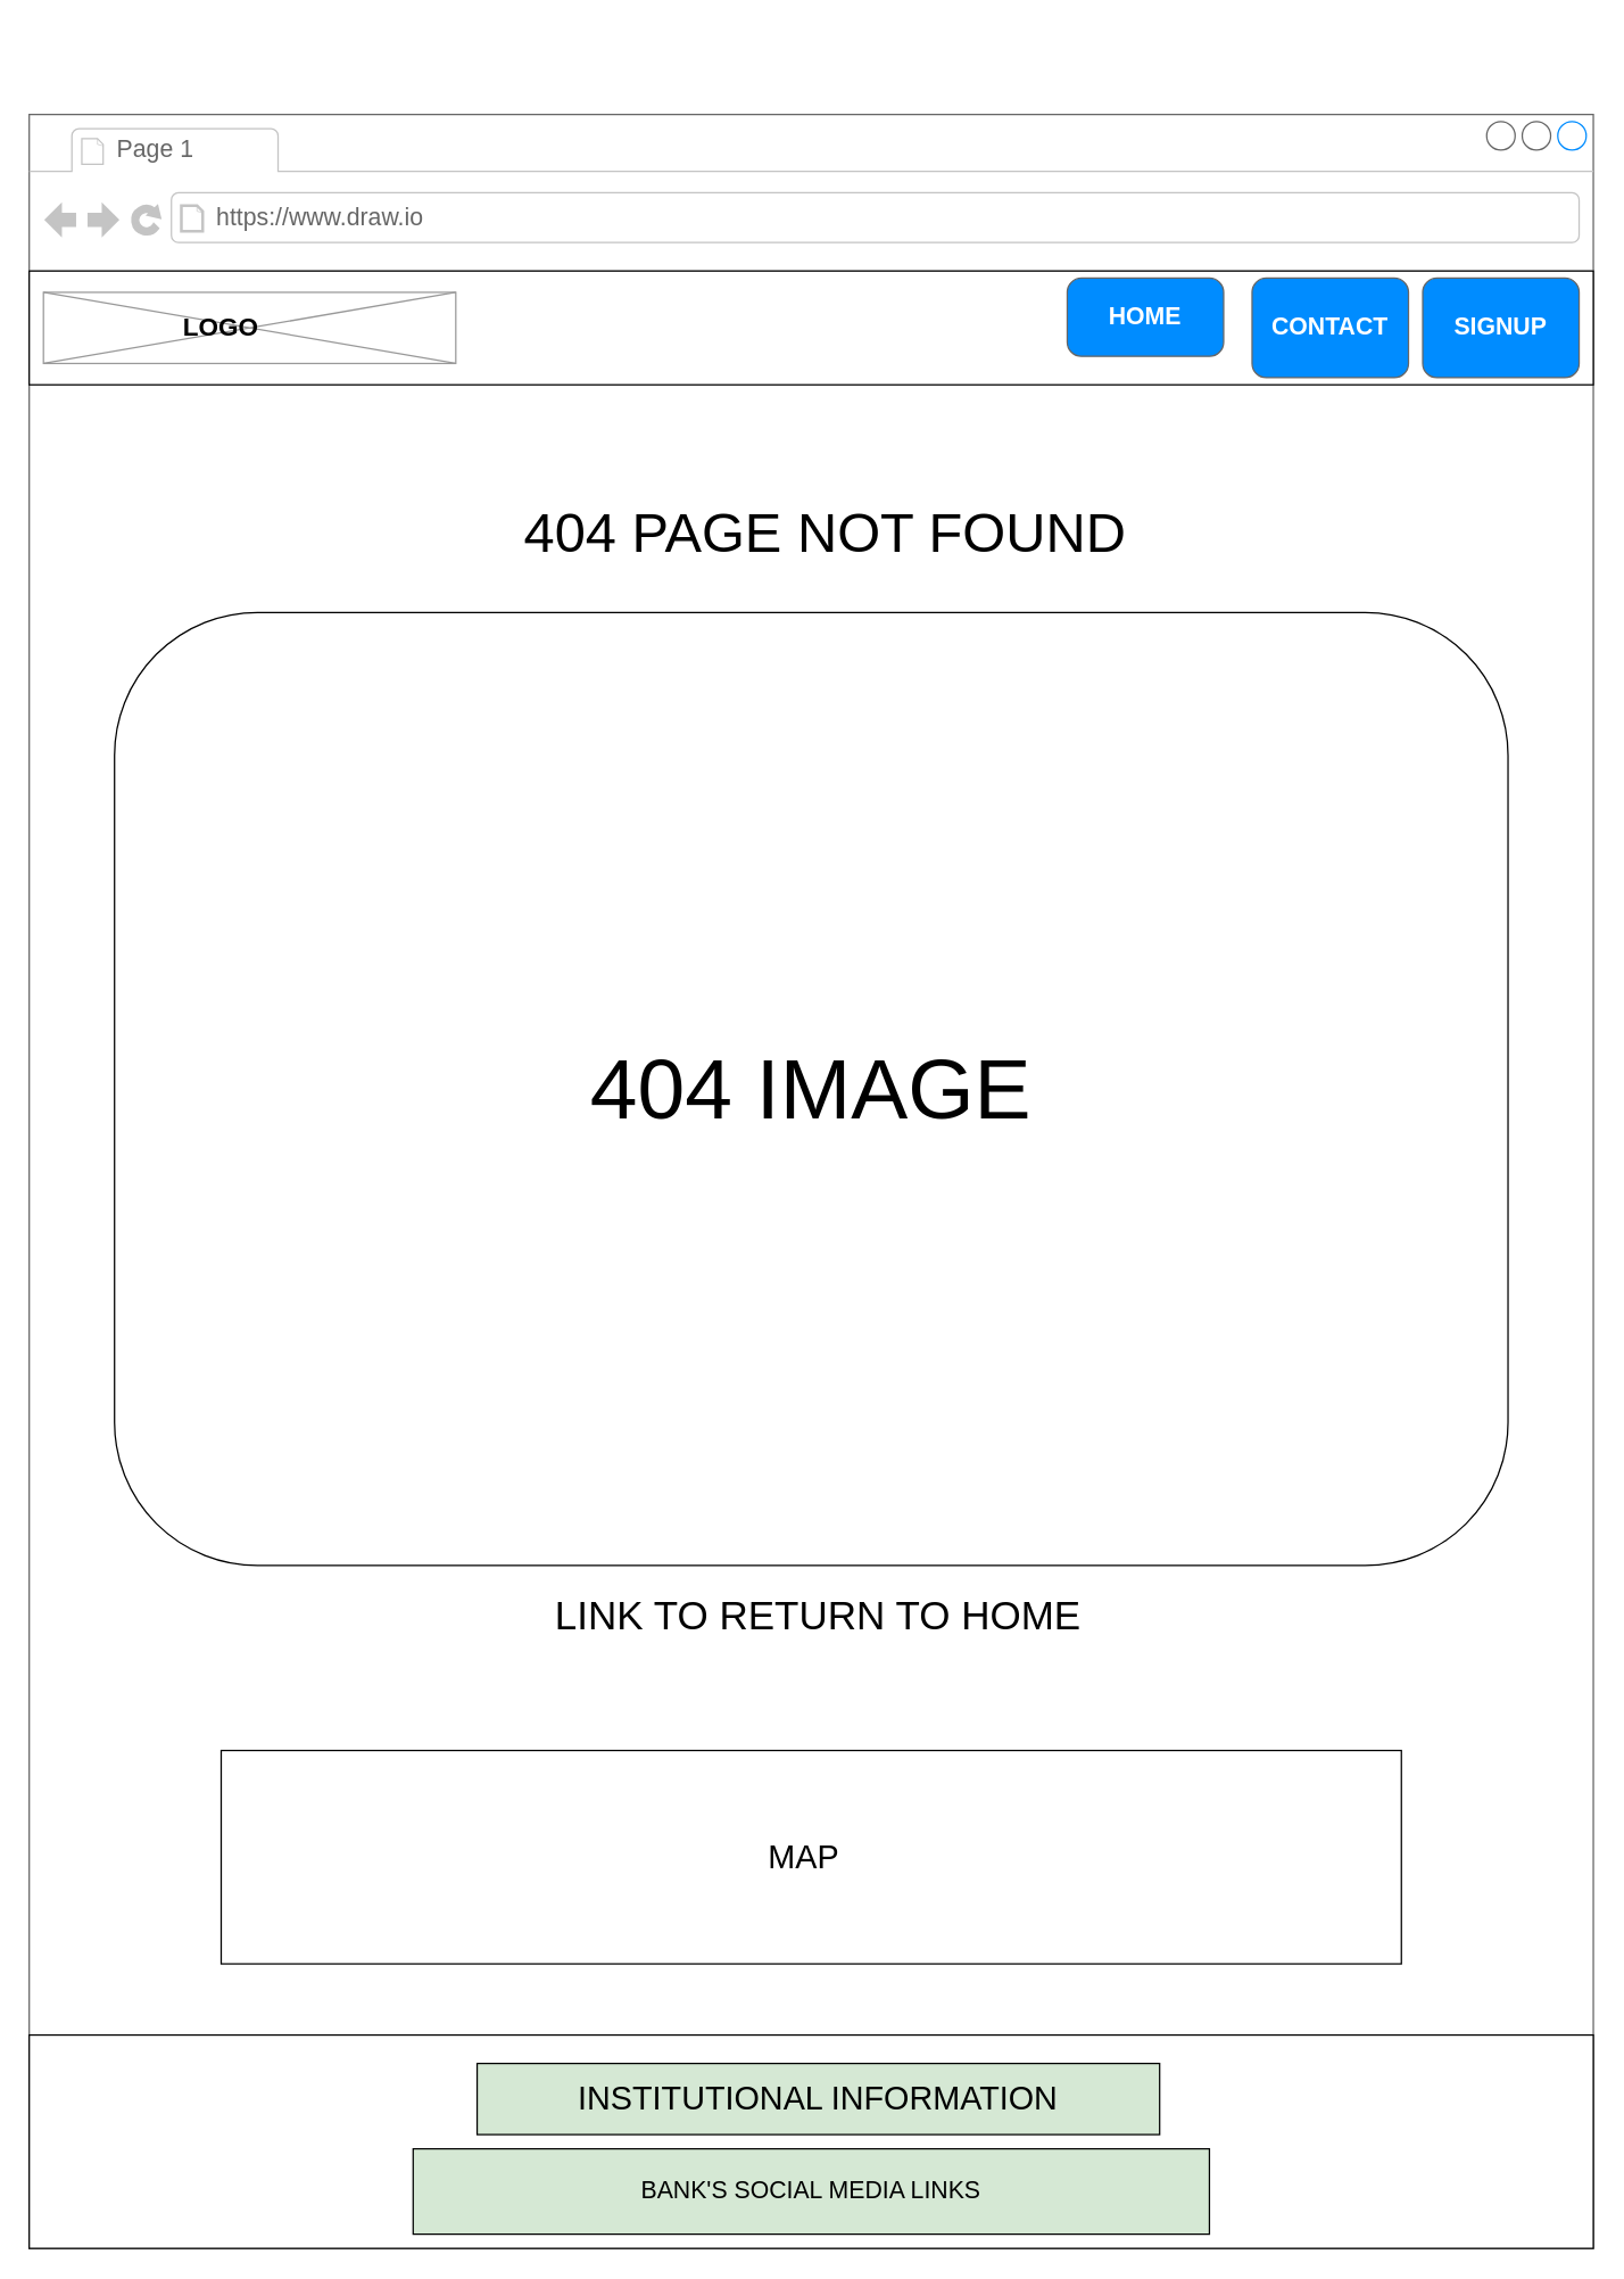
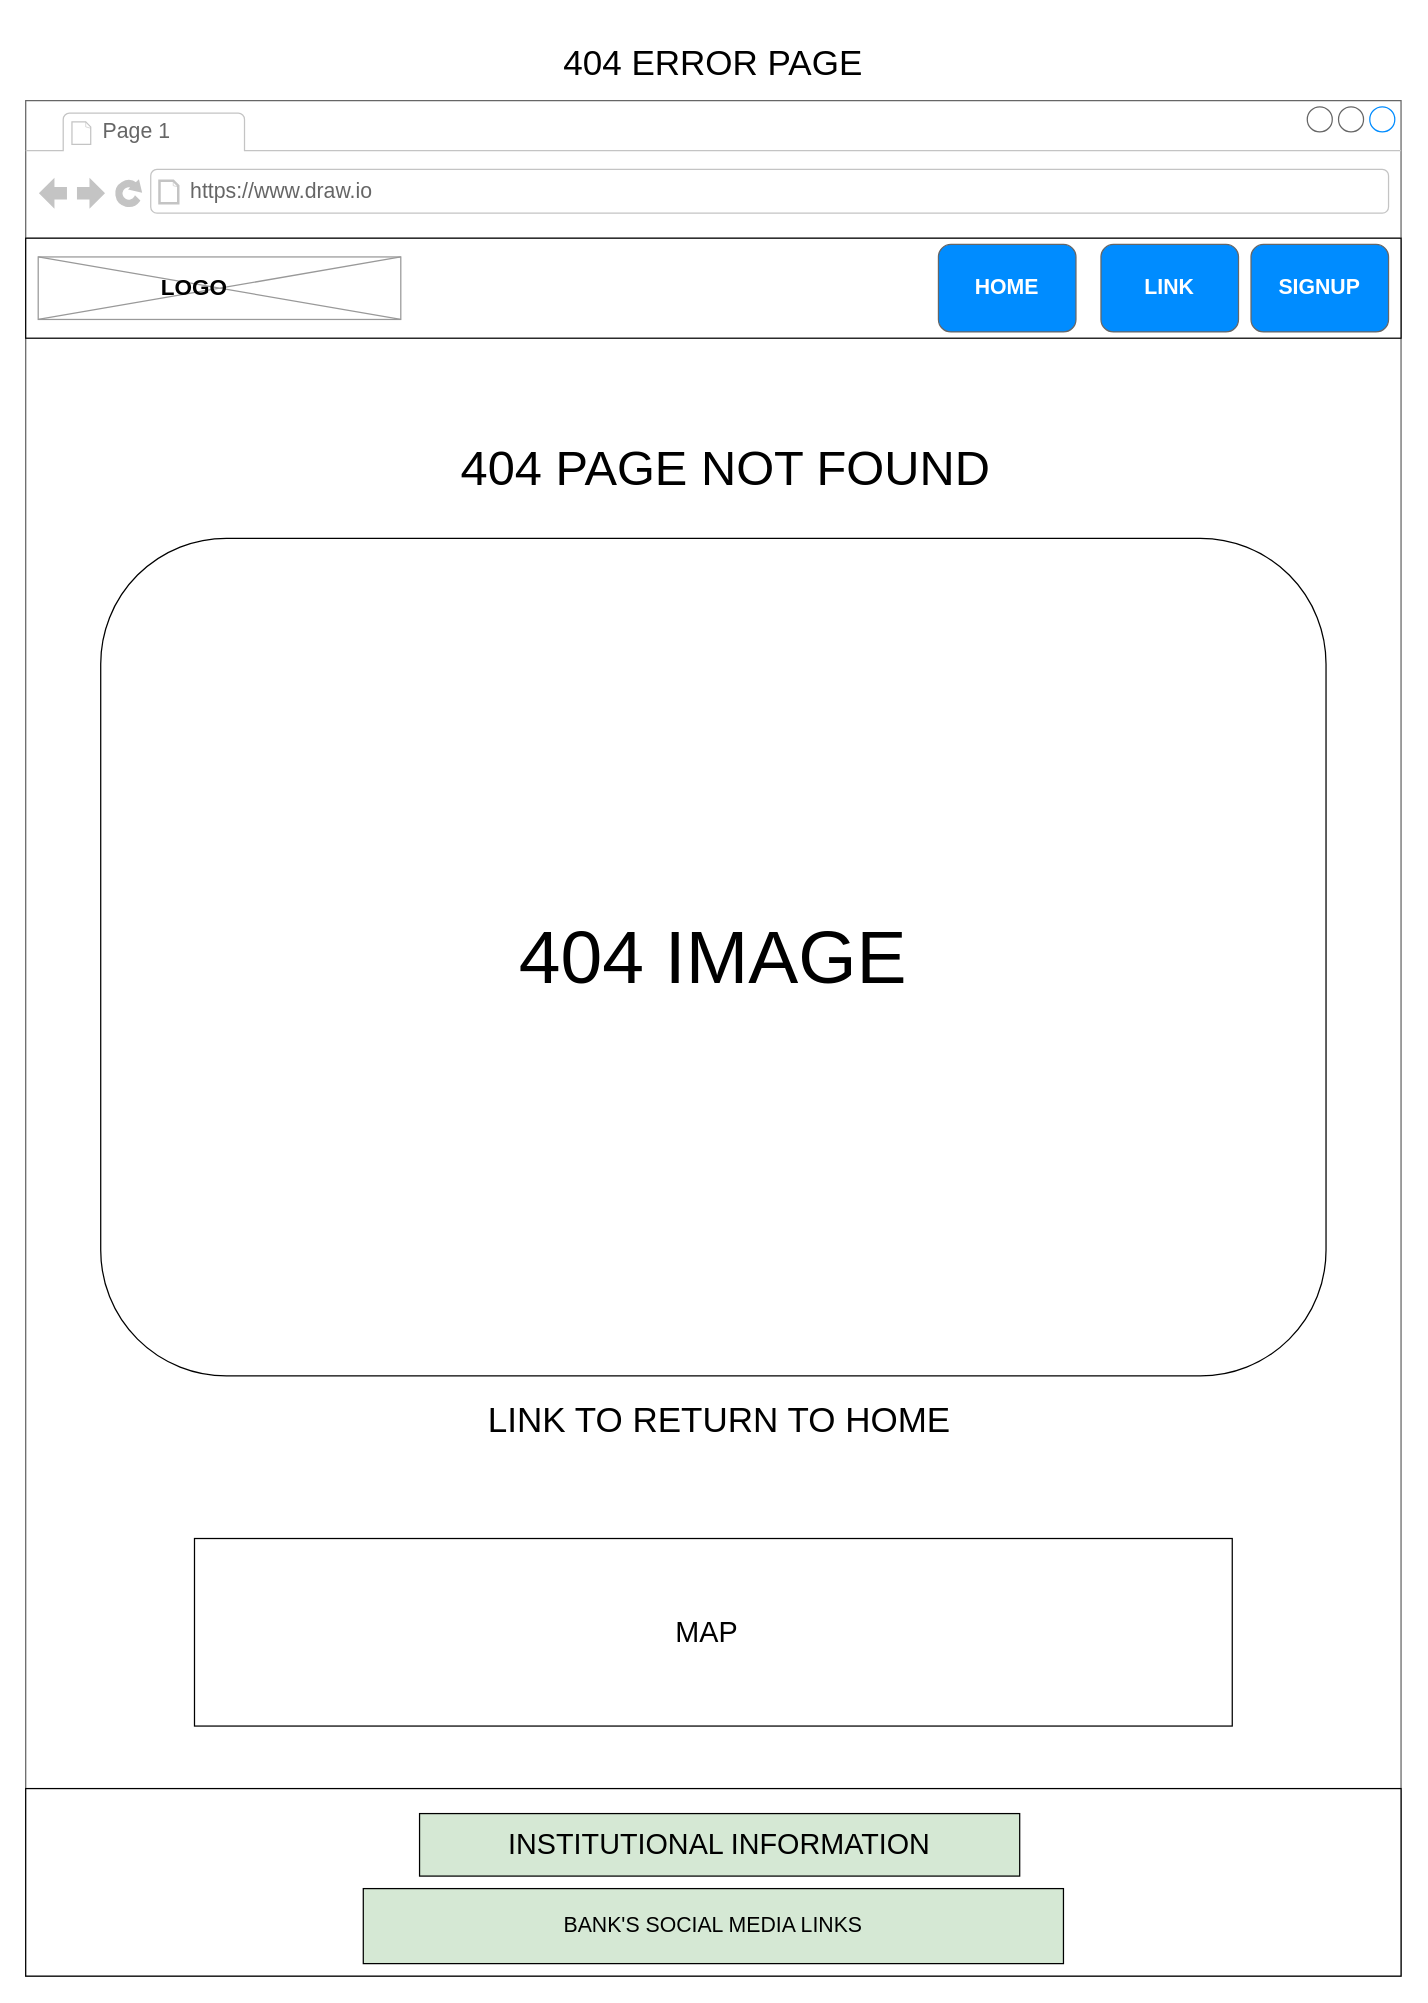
+ <mxCell id="20" value="&lt;font style=&quot;font-size: 28px;&quot;&gt;404 ERROR PAGE&lt;/font&gt;" style="text;html=1;strokeColor=none;fillColor=none;align=center;verticalAlign=middle;whiteSpace=wrap;rounded=0;" parent="1" vertex="1"><mxGeometry x="20" y="20" width="1100" height="60" as="geometry" /></mxCell>
- <mxCell id="7" value="HOME" style="strokeWidth=1;shadow=0;dashed=0;align=center;html=1;shape=mxgraph.mockup.buttons.button;strokeColor=#666666;fontColor=#ffffff;mainText=;buttonStyle=round;fontSize=17;fontStyle=1;fillColor=#008cff;whiteSpace=wrap;" parent="2" vertex="1"><mxGeometry x="730" y="115" width="110" height="55" as="geometry" /></mxCell>
+ <mxCell id="7" value="HOME" style="strokeWidth=1;shadow=0;dashed=0;align=center;html=1;shape=mxgraph.mockup.buttons.button;strokeColor=#666666;fontColor=#ffffff;mainText=;buttonStyle=round;fontSize=17;fontStyle=1;fillColor=#008cff;whiteSpace=wrap;" parent="2" vertex="1"><mxGeometry x="730" y="115" width="110" height="70" as="geometry" /></mxCell>
- <mxCell id="8" value="CONTACT" style="strokeWidth=1;shadow=0;dashed=0;align=center;html=1;shape=mxgraph.mockup.buttons.button;strokeColor=#666666;fontColor=#ffffff;mainText=;buttonStyle=round;fontSize=17;fontStyle=1;fillColor=#008cff;whiteSpace=wrap;" parent="2" vertex="1"><mxGeometry x="860" y="115" width="110" height="70" as="geometry" /></mxCell>
+ <mxCell id="8" value="LINK" style="strokeWidth=1;shadow=0;dashed=0;align=center;html=1;shape=mxgraph.mockup.buttons.button;strokeColor=#666666;fontColor=#ffffff;mainText=;buttonStyle=round;fontSize=17;fontStyle=1;fillColor=#008cff;whiteSpace=wrap;" parent="2" vertex="1"><mxGeometry x="860" y="115" width="110" height="70" as="geometry" /></mxCell>
